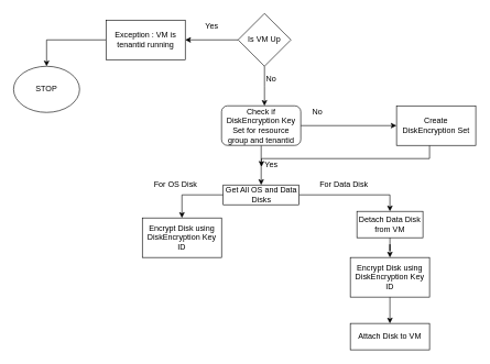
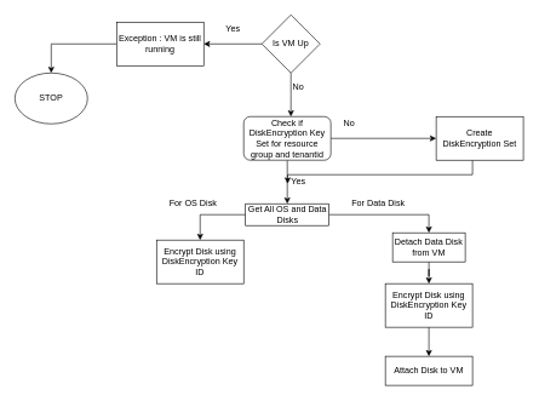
- <mxCell id="6" value="Exception : VM is tenantid running" style="rounded=0;whiteSpace=wrap;html=1;" vertex="1" parent="1"><mxGeometry x="160" y="30" width="120" height="60" as="geometry" /></mxCell>
+ <mxCell id="6" value="Exception : VM is still running" style="rounded=0;whiteSpace=wrap;html=1;" vertex="1" parent="1"><mxGeometry x="160" y="30" width="120" height="60" as="geometry" /></mxCell>
